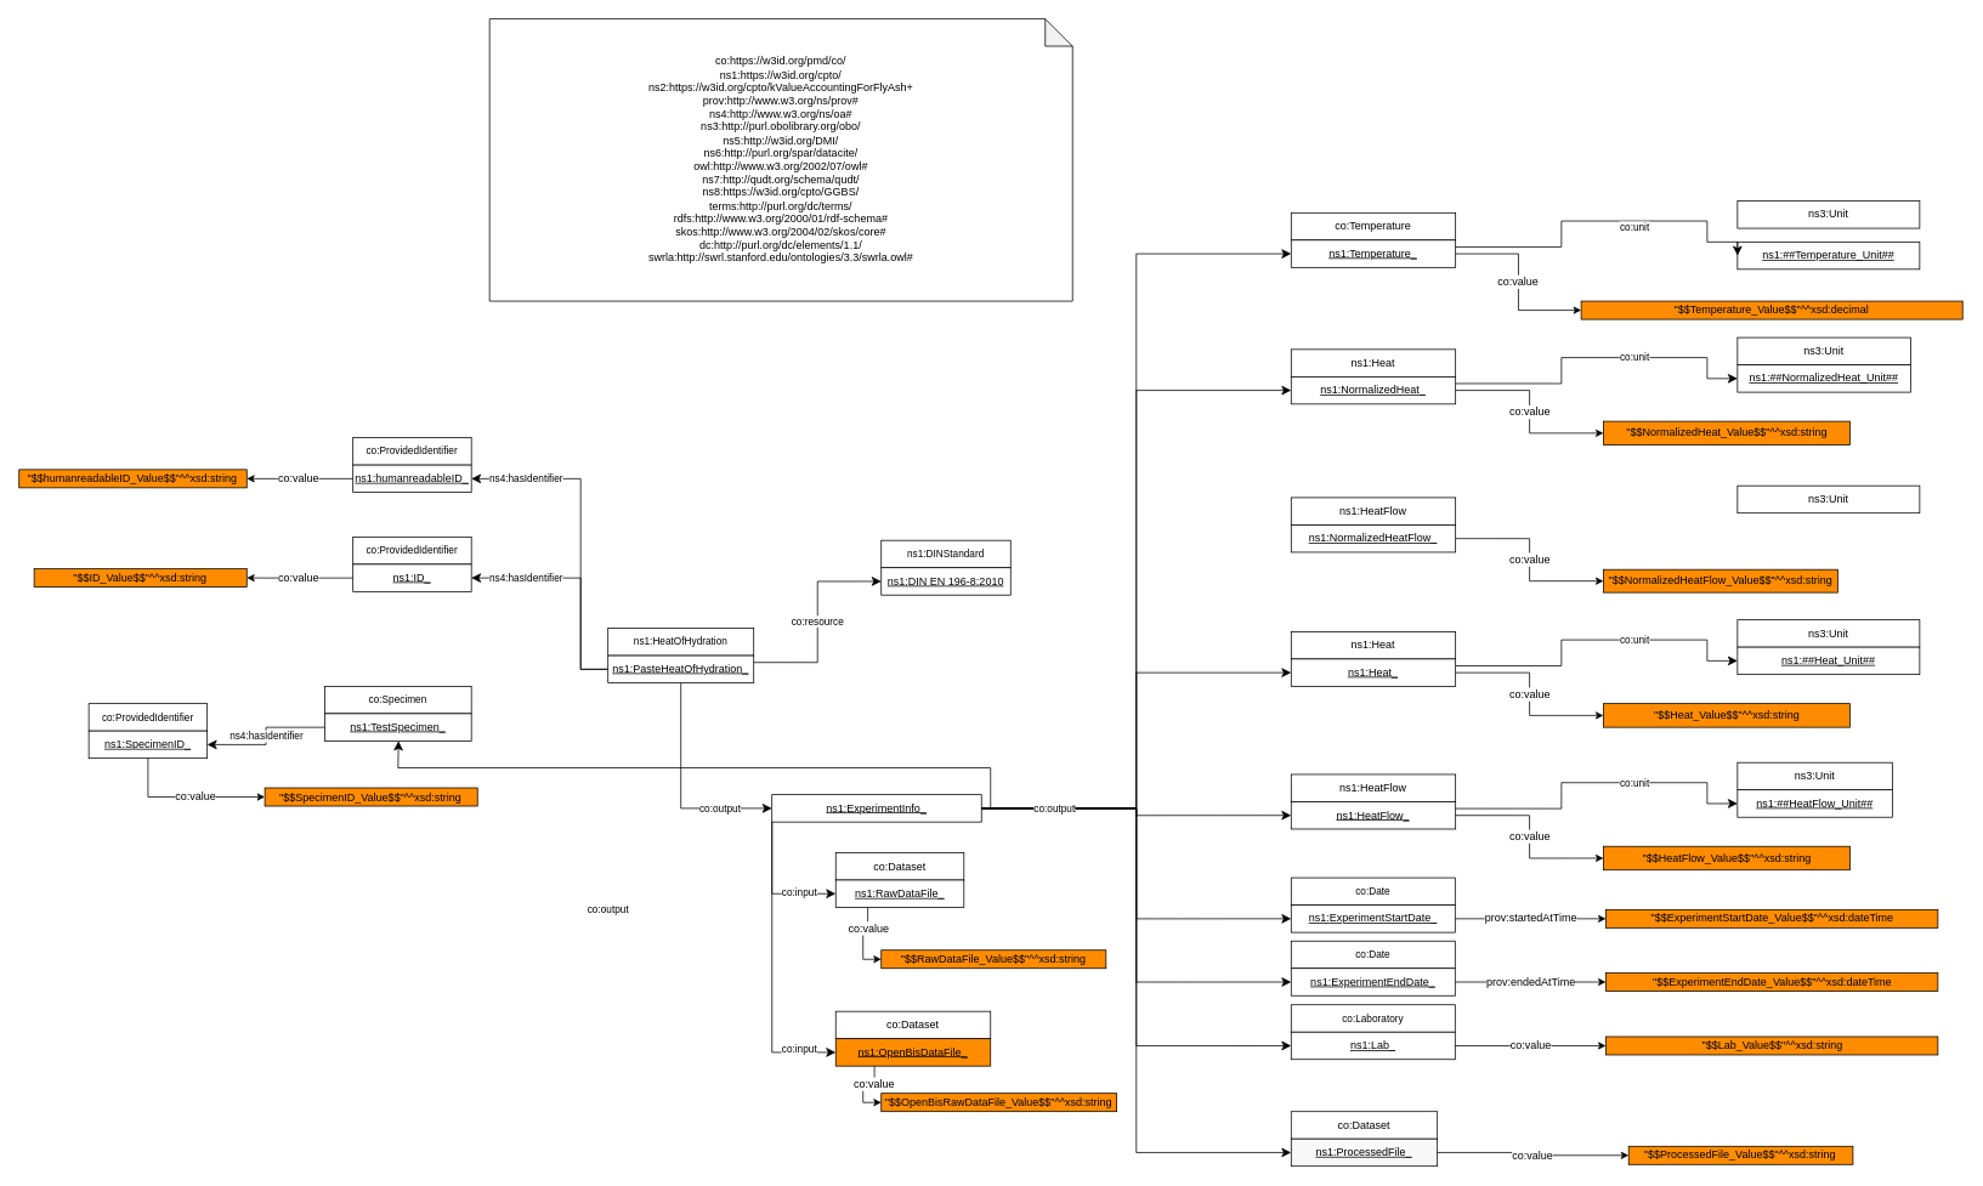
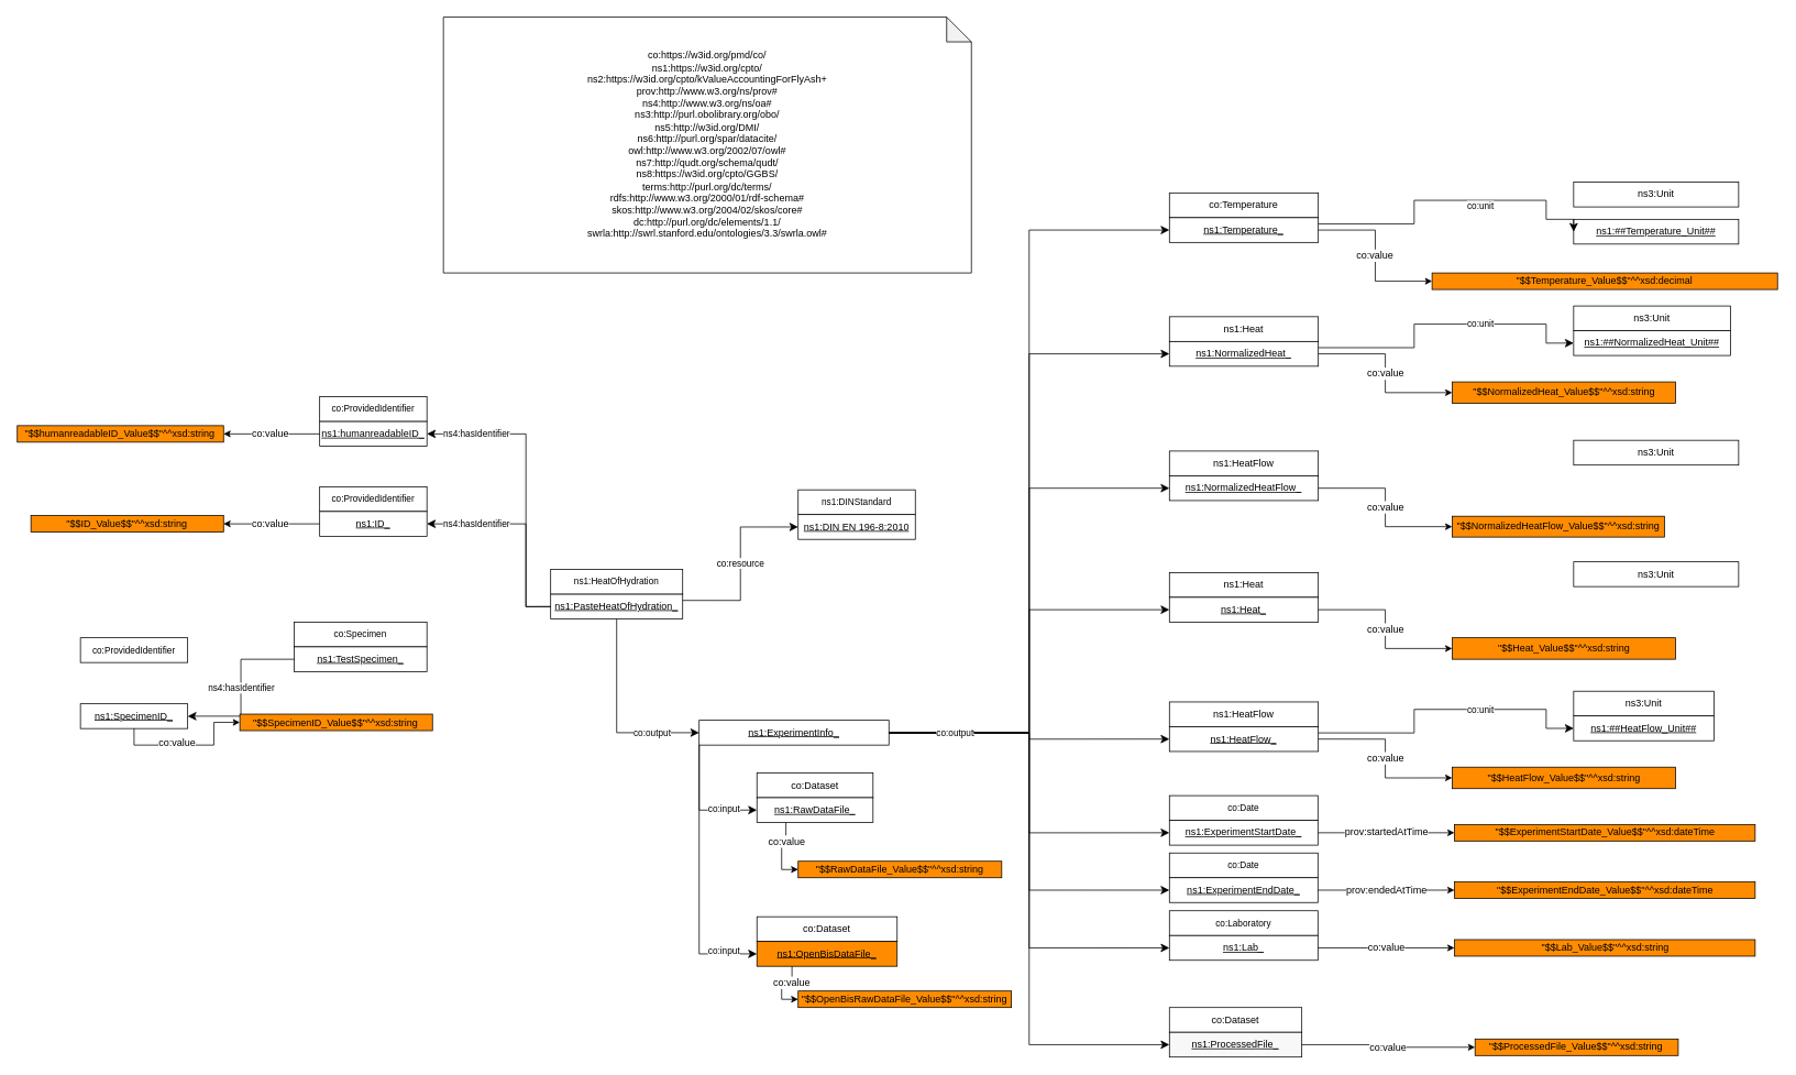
- <mxCell id="32" value="&lt;u&gt;ns1:##Heat_Unit##&lt;/u&gt;" style="rounded=0;whiteSpace=wrap;html=1;snapToPoint=1;fillColor=#FFFFFF;" parent="1" vertex="1"><mxGeometry x="1907" y="710" width="200" height="30" as="geometry" /></mxCell>
- <mxCell id="33" value="co:unit" style="endArrow=classic;html=1;exitX=1;exitY=0.25;exitDx=0;exitDy=0;entryX=0;entryY=0.5;entryDx=0;entryDy=0;endSize=8;arcSize=0;edgeStyle=orthogonalEdgeStyle;fillColor=#FFFFFF;" parent="1" source="28" target="32" edge="1"><mxGeometry x="-2823.26" y="-1108" width="90" height="26" as="geometry"><mxPoint x="1854.407" y="657" as="sourcePoint" /><mxPoint x="1994.407" y="657" as="targetPoint" /><Array as="points"><mxPoint x="1713.74" y="731" /><mxPoint x="1713.74" y="702" /><mxPoint x="1873.74" y="702" /><mxPoint x="1873.74" y="725" /></Array><mxPoint x="42" y="-26" as="offset" /></mxGeometry></mxCell>
- <mxCell id="91" value="&lt;u style=&quot;font-size: 12px&quot;&gt;ns1:&lt;/u&gt;&lt;u&gt;&lt;font style=&quot;font-size: 12px&quot;&gt;SpecimenID_&lt;/font&gt;&lt;/u&gt;" style="rounded=0;whiteSpace=wrap;html=1;snapToPoint=1;fontSize=11;" parent="1" vertex="1"><mxGeometry x="97" y="802" width="130" height="30" as="geometry" /></mxCell>
+ <mxCell id="91" value="&lt;u style=&quot;font-size: 12px&quot;&gt;ns1:&lt;/u&gt;&lt;u&gt;&lt;font style=&quot;font-size: 12px&quot;&gt;SpecimenID_&lt;/font&gt;&lt;/u&gt;" style="rounded=0;whiteSpace=wrap;html=1;snapToPoint=1;fontSize=11;" parent="1" vertex="1"><mxGeometry x="97" y="852" width="130" height="30" as="geometry" /></mxCell>
- <mxCell id="50" value="co:output" style="endArrow=classic;html=1;endSize=8;arcSize=0;edgeStyle=orthogonalEdgeStyle;exitX=1;exitY=0.5;exitDx=0;exitDy=0;fillColor=#FFFFFF;" parent="1" source="9" target="89" edge="1"><mxGeometry width="90" height="26" as="geometry"><mxPoint x="1087" y="897" as="sourcePoint" /><mxPoint x="1427" y="1018.25" as="targetPoint" /><mxPoint x="-90" y="148" as="offset" /></mxGeometry></mxCell>
+ <mxCell id="50" value="co:output" style="endArrow=classic;html=1;endSize=8;arcSize=0;edgeStyle=orthogonalEdgeStyle;entryX=0;entryY=0.5;entryDx=0;entryDy=0;exitX=1;exitY=0.5;exitDx=0;exitDy=0;fillColor=#FFFFFF;" parent="1" source="9" target="23" edge="1"><mxGeometry width="90" height="26" as="geometry"><mxPoint x="1087" y="897" as="sourcePoint" /><mxPoint x="1427" y="1018.25" as="targetPoint" /><mxPoint x="-90" y="148" as="offset" /></mxGeometry></mxCell>
